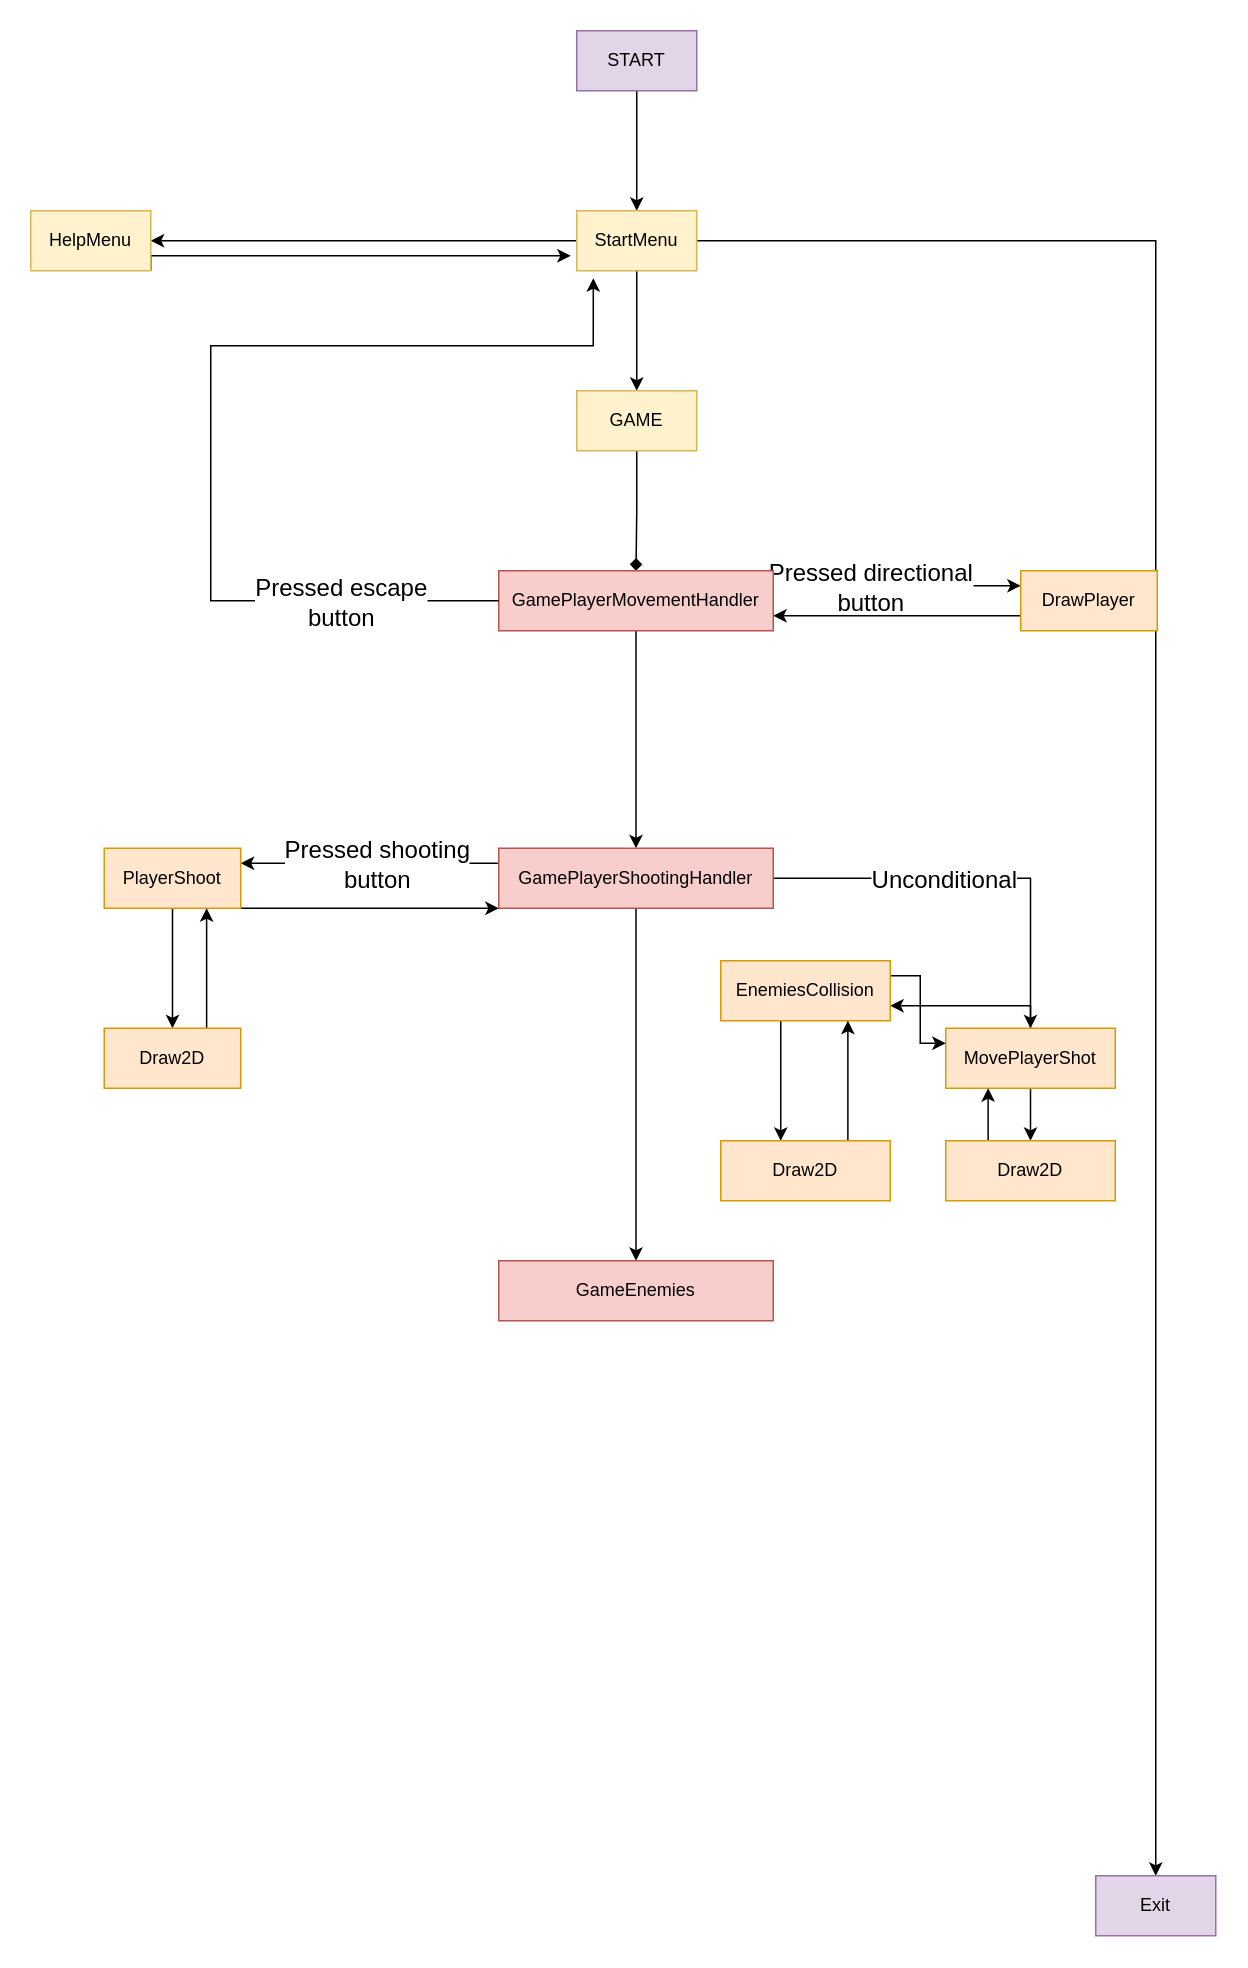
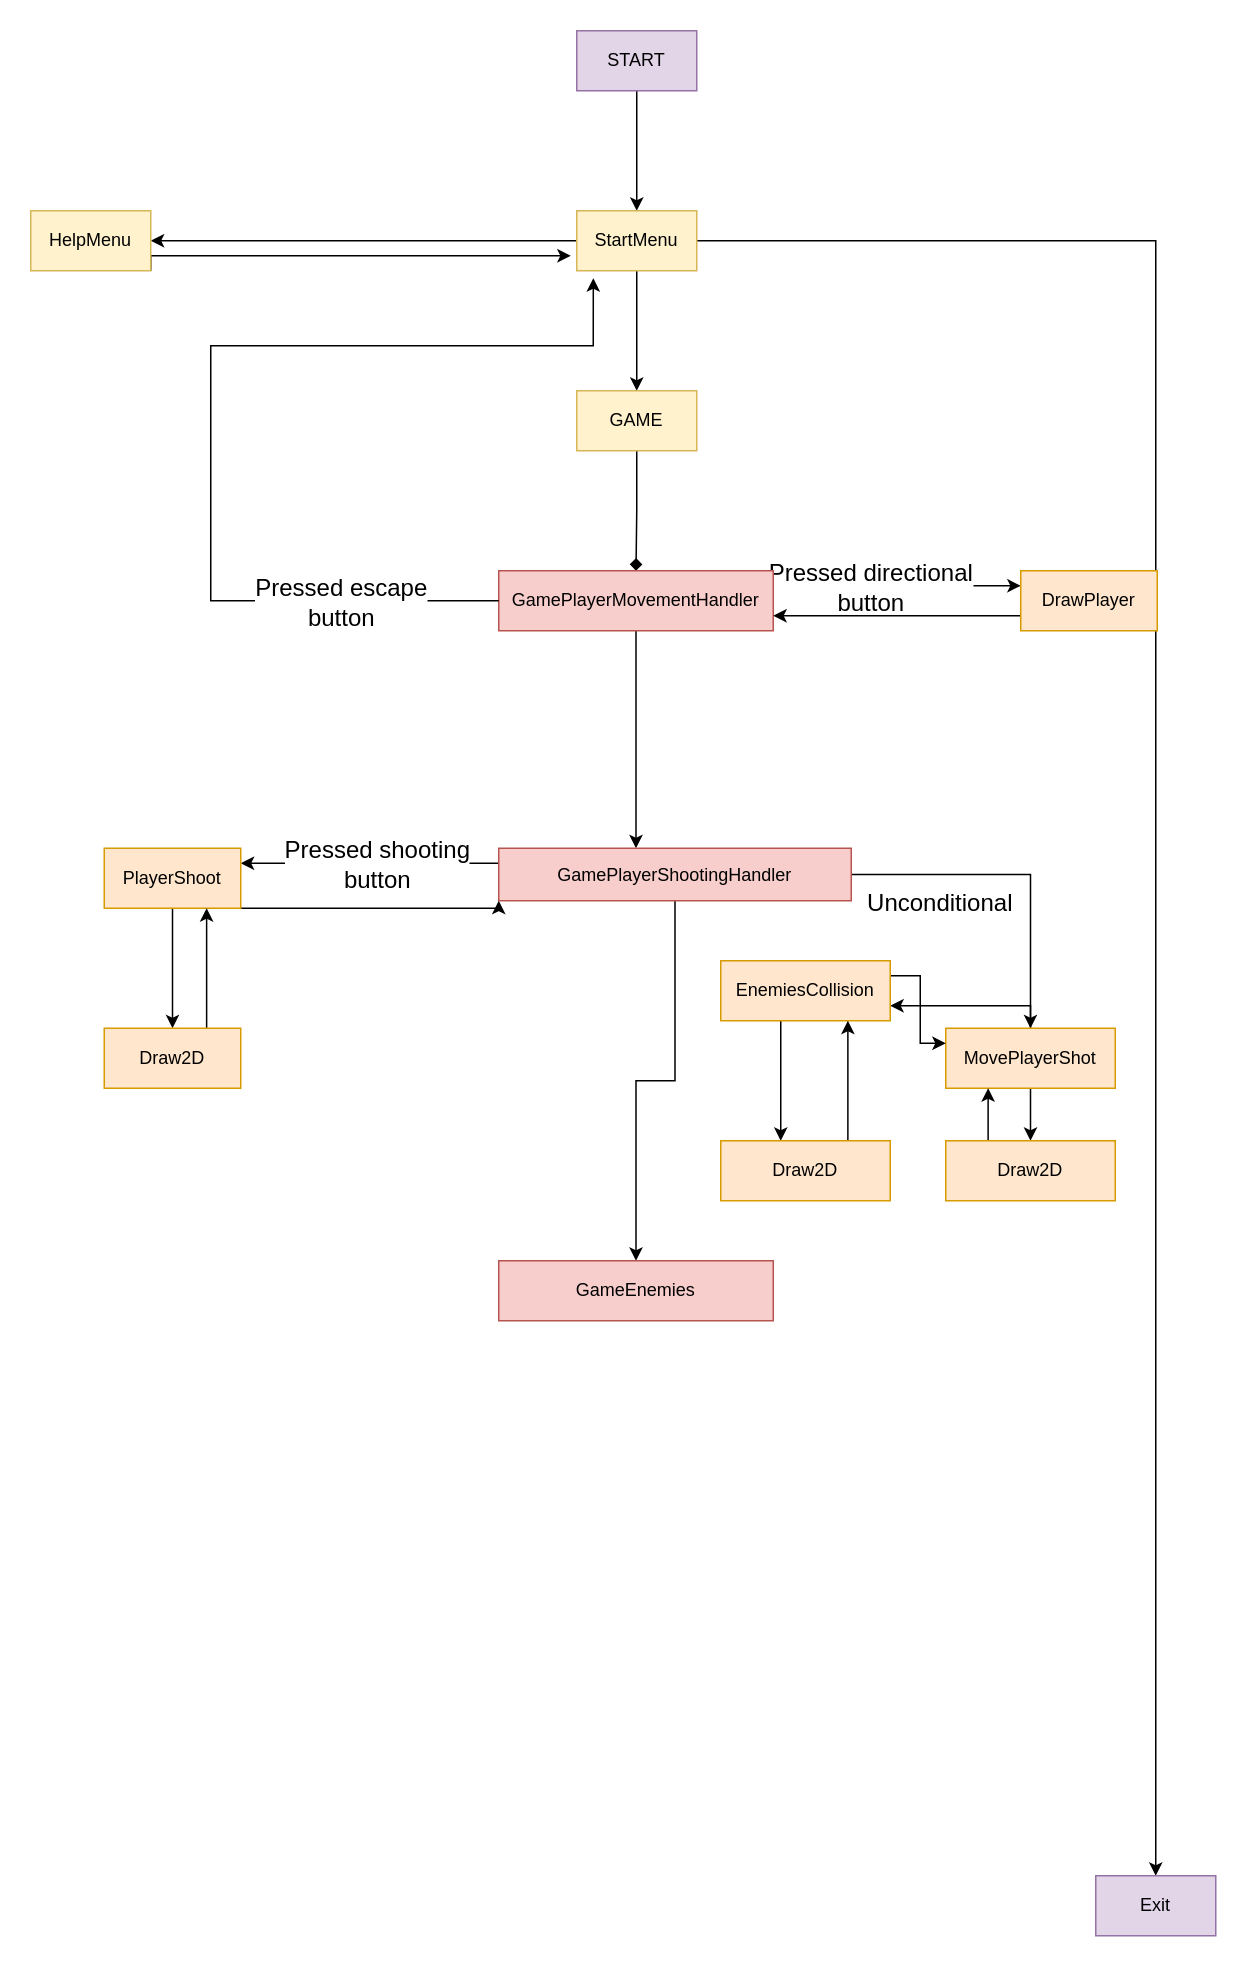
- <mxCell id="24" value="GamePlayerShootingHandler" style="rounded=0;whiteSpace=wrap;html=1;fillColor=#f8cecc;strokeColor=#b85450;" vertex="1" parent="1"><mxGeometry x="332" y="565" width="183" height="40" as="geometry" /></mxCell>
+ <mxCell id="24" value="GamePlayerShootingHandler" style="rounded=0;whiteSpace=wrap;html=1;fillColor=#f8cecc;strokeColor=#b85450;" vertex="1" parent="1"><mxGeometry x="332" y="565" width="235" height="35" as="geometry" /></mxCell>
